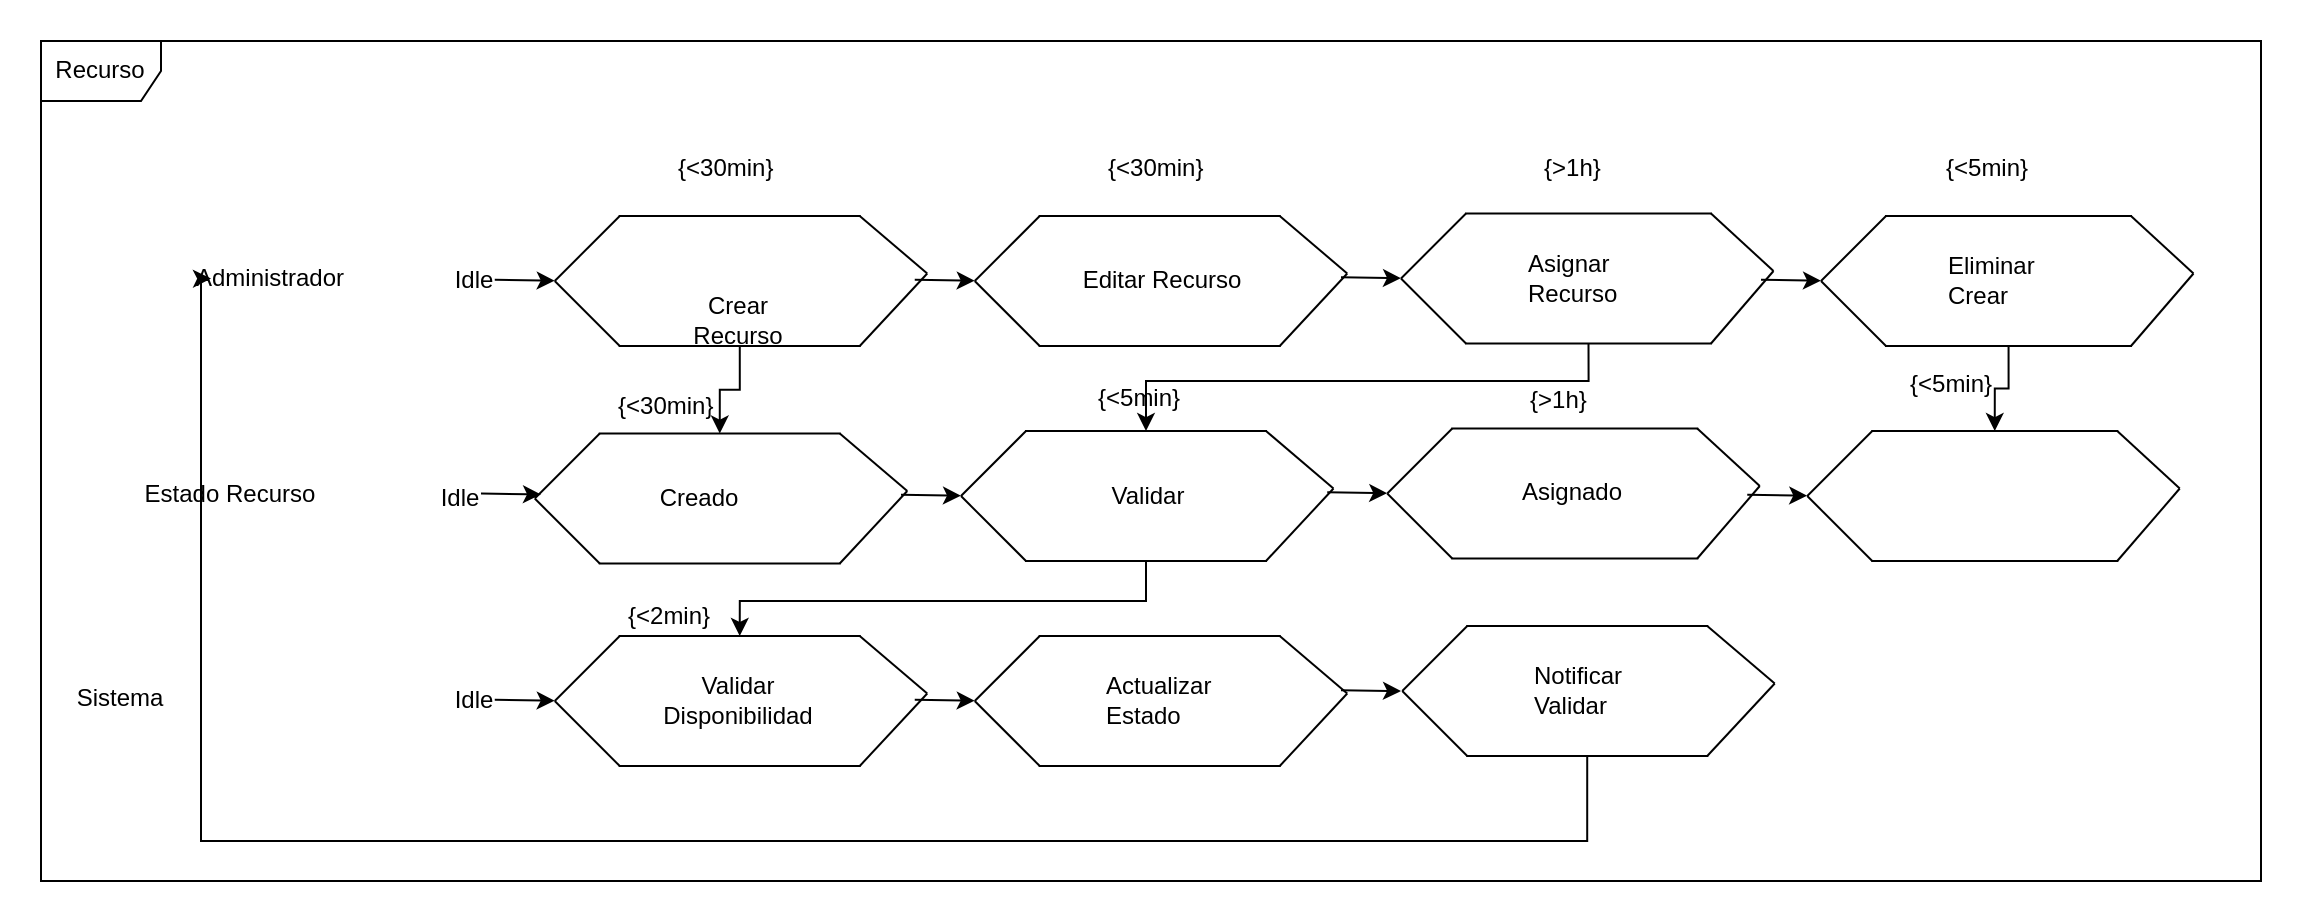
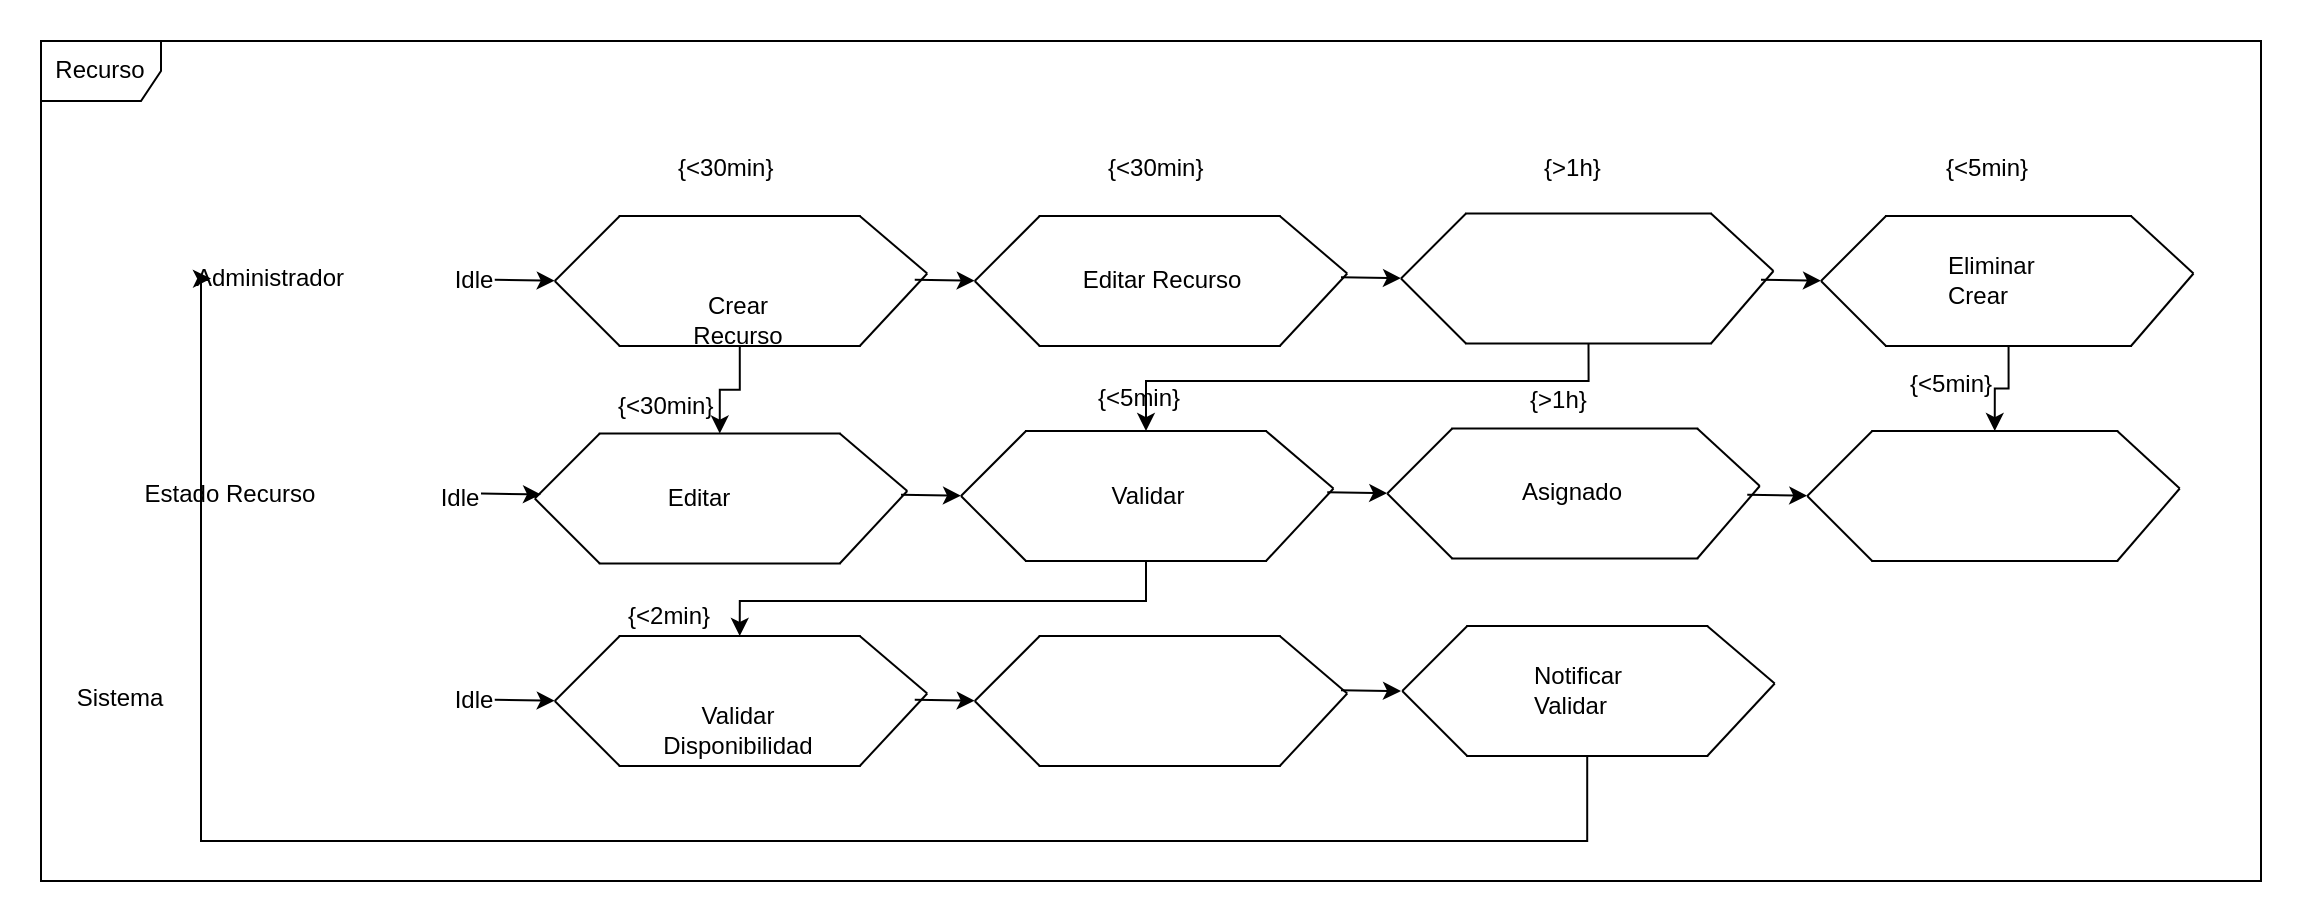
- <mxCell id="27" value="&lt;div style=&quot;text-align: left;&quot;&gt;&lt;span style=&quot;background-color: transparent; color: light-dark(rgb(0, 0, 0), rgb(255, 255, 255));&quot;&gt;Asignar Recurso&lt;/span&gt;&lt;/div&gt;" style="text;html=1;align=center;verticalAlign=middle;whiteSpace=wrap;rounded=0;" vertex="1" parent="1"><mxGeometry x="762.5" y="123.75" width="60" height="30" as="geometry" /></mxCell>
- <mxCell id="35" value="&lt;div style=&quot;text-align: left;&quot;&gt;&lt;span style=&quot;background-color: transparent; color: light-dark(rgb(0, 0, 0), rgb(255, 255, 255));&quot;&gt;&lt;font style=&quot;vertical-align: inherit;&quot;&gt;&lt;font style=&quot;vertical-align: inherit;&quot;&gt;&lt;font style=&quot;vertical-align: inherit;&quot;&gt;&lt;font style=&quot;vertical-align: inherit;&quot;&gt;Creado&lt;/font&gt;&lt;/font&gt;&lt;/font&gt;&lt;/font&gt;&lt;/span&gt;&lt;/div&gt;" style="text;html=1;align=center;verticalAlign=middle;whiteSpace=wrap;rounded=0;" vertex="1" parent="1"><mxGeometry x="306.88" y="233.76" width="85" height="30" as="geometry" /></mxCell>
+ <mxCell id="35" value="&lt;div style=&quot;text-align: left;&quot;&gt;&lt;span style=&quot;background-color: transparent; color: light-dark(rgb(0, 0, 0), rgb(255, 255, 255));&quot;&gt;&lt;font style=&quot;vertical-align: inherit;&quot;&gt;&lt;font style=&quot;vertical-align: inherit;&quot;&gt;&lt;font style=&quot;vertical-align: inherit;&quot;&gt;&lt;font style=&quot;vertical-align: inherit;&quot;&gt;Editar&lt;/font&gt;&lt;/font&gt;&lt;/font&gt;&lt;/font&gt;&lt;/span&gt;&lt;/div&gt;" style="text;html=1;align=center;verticalAlign=middle;whiteSpace=wrap;rounded=0;" vertex="1" parent="1"><mxGeometry x="306.88" y="233.76" width="85" height="30" as="geometry" /></mxCell>
- <mxCell id="51" value="&lt;span style=&quot;text-align: left;&quot;&gt;&lt;font style=&quot;vertical-align: inherit;&quot;&gt;&lt;font style=&quot;vertical-align: inherit;&quot;&gt;Validar Disponibilidad&lt;/font&gt;&lt;/font&gt;&lt;/span&gt;" style="text;html=1;align=center;verticalAlign=middle;whiteSpace=wrap;rounded=0;" vertex="1" parent="1"><mxGeometry x="339.37" y="335" width="60" height="30" as="geometry" /></mxCell>
+ <mxCell id="51" value="&lt;span style=&quot;text-align: left;&quot;&gt;&lt;font style=&quot;vertical-align: inherit;&quot;&gt;&lt;font style=&quot;vertical-align: inherit;&quot;&gt;Validar Disponibilidad&lt;/font&gt;&lt;/font&gt;&lt;/span&gt;" style="text;html=1;align=center;verticalAlign=middle;whiteSpace=wrap;rounded=0;" vertex="1" parent="1"><mxGeometry x="339.37" y="350" width="60" height="30" as="geometry" /></mxCell>
- <mxCell id="52" value="&lt;div style=&quot;text-align: left;&quot;&gt;Actualizar Estado&lt;/div&gt;" style="text;html=1;align=center;verticalAlign=middle;whiteSpace=wrap;rounded=0;" vertex="1" parent="1"><mxGeometry x="551.87" y="335" width="58.13" height="30" as="geometry" /></mxCell>
